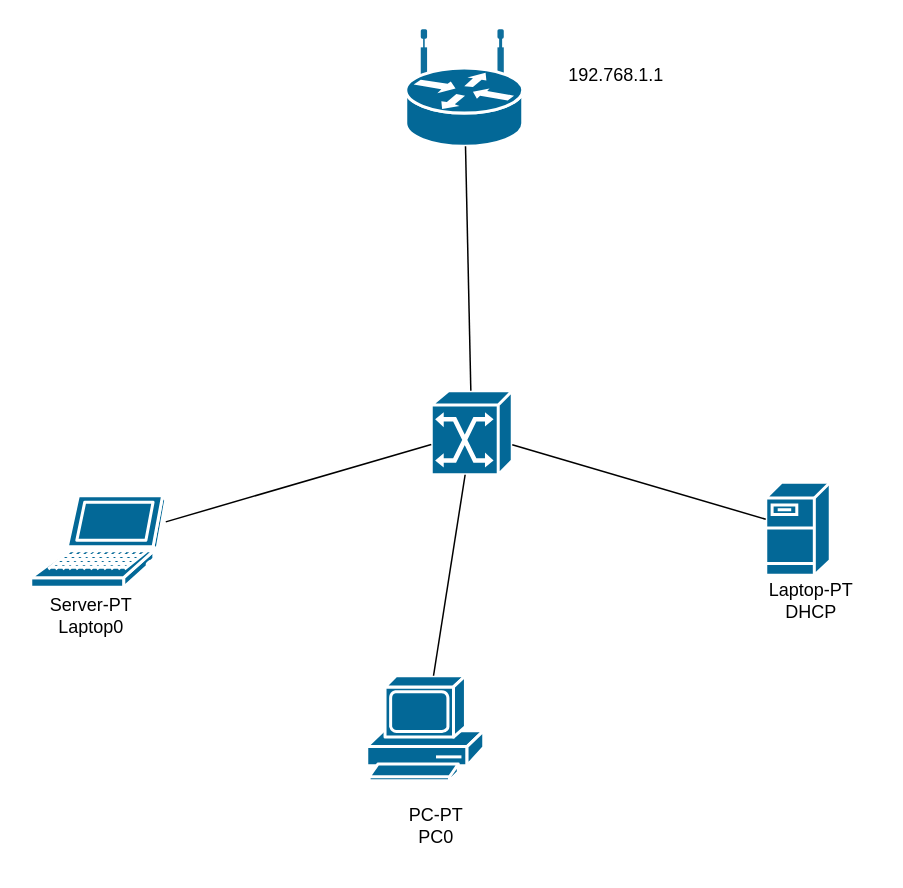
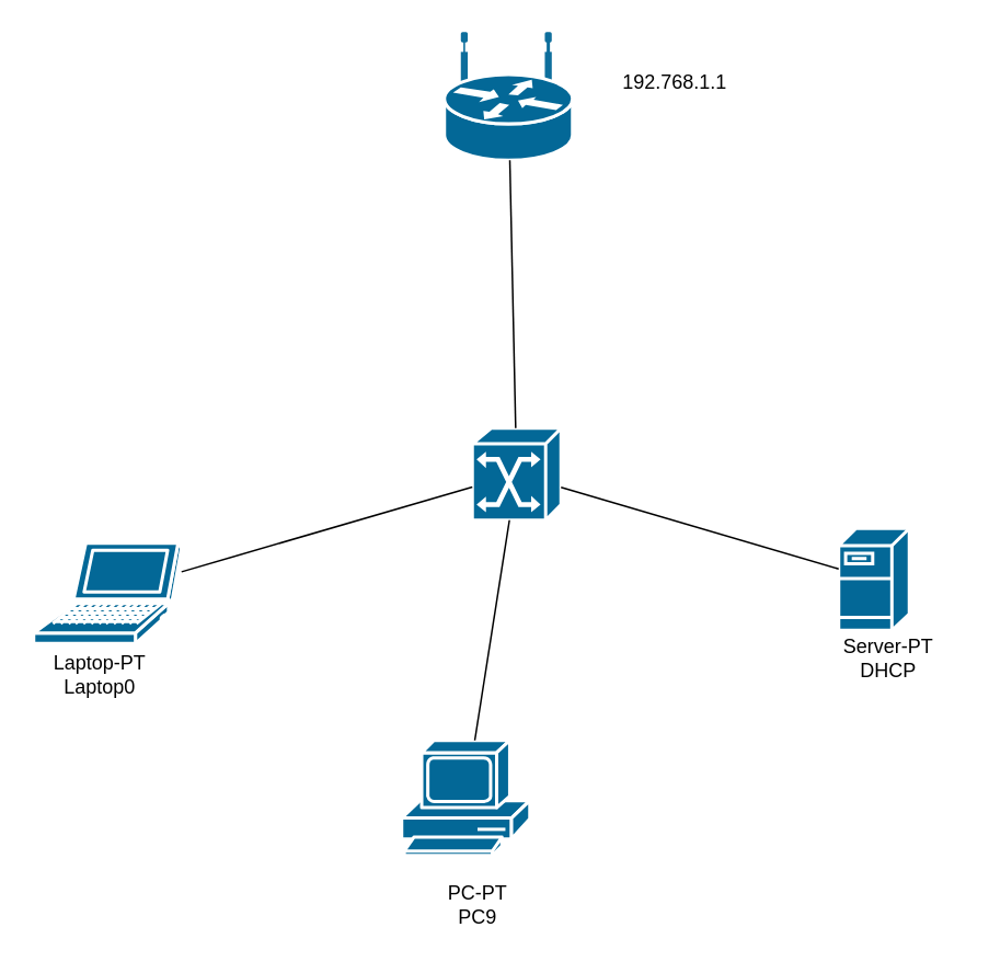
- <mxCell id="12" value="Laptop-PT&lt;br&gt;DHCP" style="text;html=1;align=center;verticalAlign=middle;resizable=0;points=[];autosize=1;strokeColor=none;fillColor=none;" parent="1" vertex="1"><mxGeometry x="500" y="380" width="80" height="40" as="geometry" /></mxCell>
+ <mxCell id="12" value="Server-PT&lt;br&gt;DHCP" style="text;html=1;align=center;verticalAlign=middle;resizable=0;points=[];autosize=1;strokeColor=none;fillColor=none;" parent="1" vertex="1"><mxGeometry x="500" y="380" width="80" height="40" as="geometry" /></mxCell>
- <mxCell id="13" value="Server-PT&lt;br&gt;Laptop0" style="text;html=1;align=center;verticalAlign=middle;resizable=0;points=[];autosize=1;strokeColor=none;fillColor=none;" parent="1" vertex="1"><mxGeometry x="20" y="390" width="80" height="40" as="geometry" /></mxCell>
+ <mxCell id="13" value="Laptop-PT&lt;br&gt;Laptop0" style="text;html=1;align=center;verticalAlign=middle;resizable=0;points=[];autosize=1;strokeColor=none;fillColor=none;" parent="1" vertex="1"><mxGeometry x="20" y="390" width="80" height="40" as="geometry" /></mxCell>
- <mxCell id="14" value="PC-PT&lt;br&gt;PC0" style="text;html=1;align=center;verticalAlign=middle;resizable=0;points=[];autosize=1;strokeColor=none;fillColor=none;" parent="1" vertex="1"><mxGeometry x="260" y="530" width="60" height="40" as="geometry" /></mxCell>
+ <mxCell id="14" value="PC-PT&lt;br&gt;PC9" style="text;html=1;align=center;verticalAlign=middle;resizable=0;points=[];autosize=1;strokeColor=none;fillColor=none;" parent="1" vertex="1"><mxGeometry x="260" y="530" width="60" height="40" as="geometry" /></mxCell>
